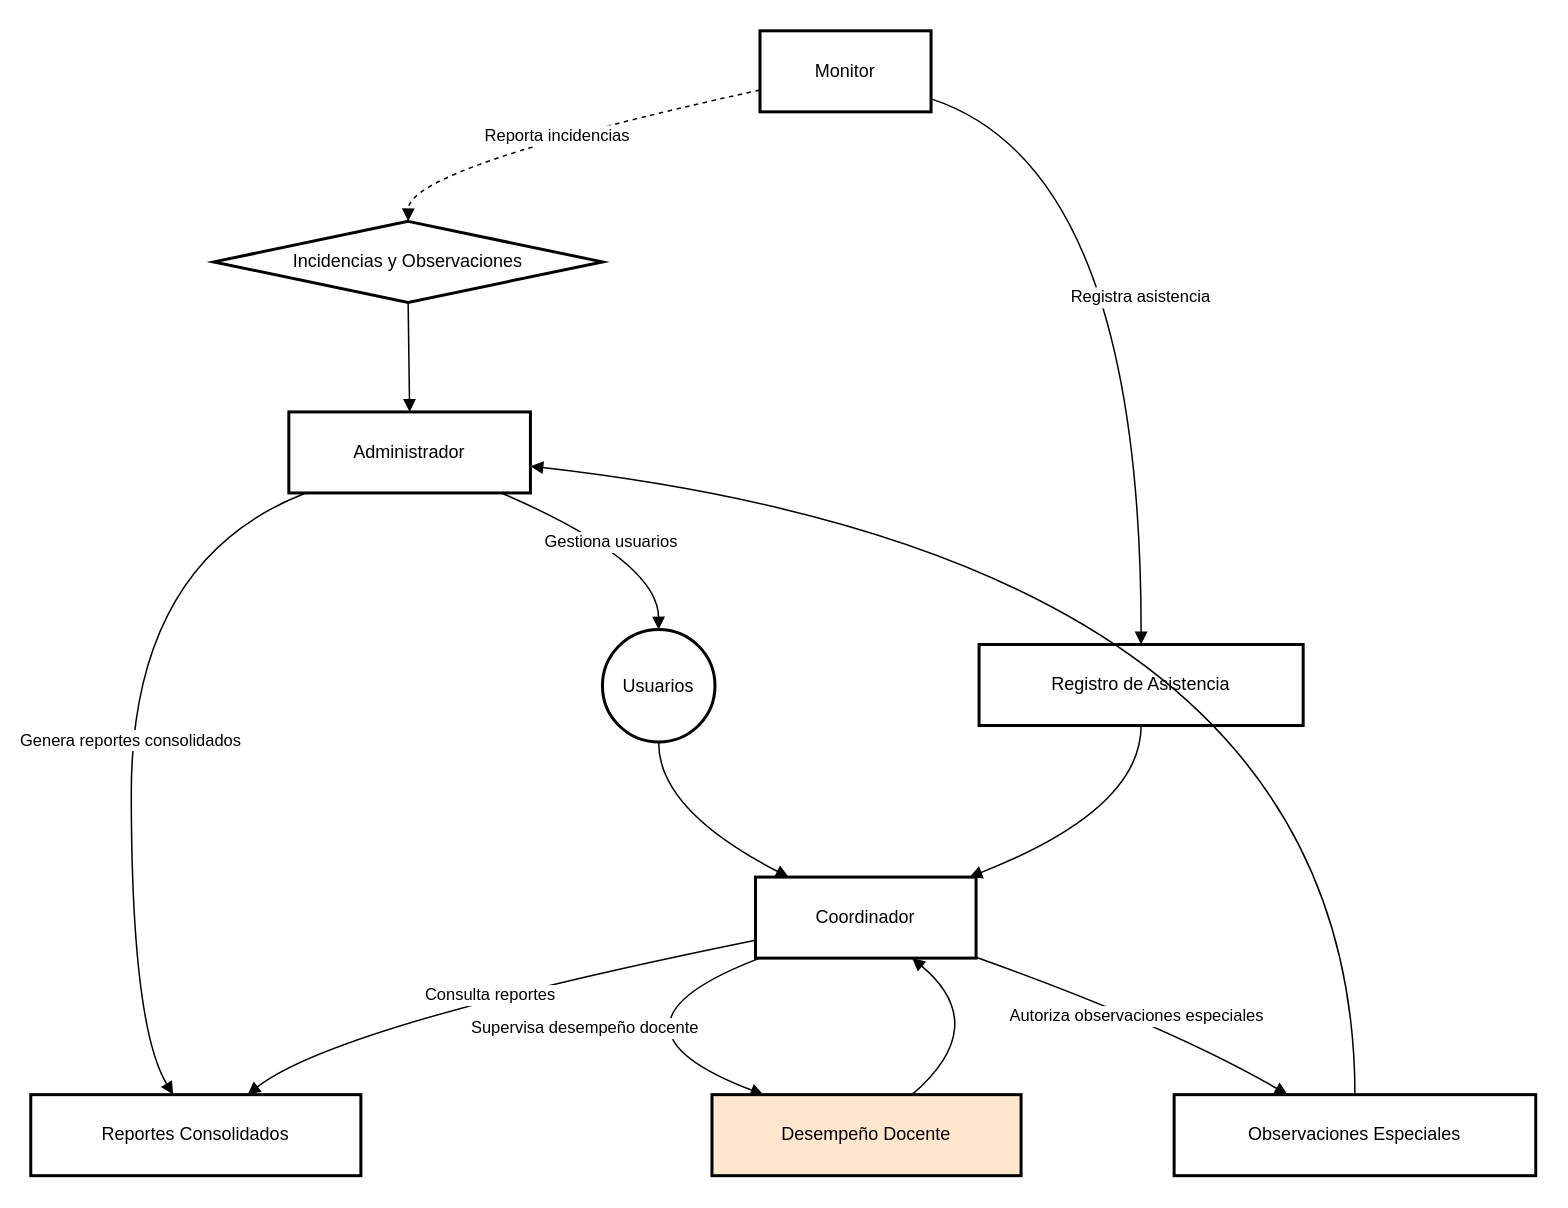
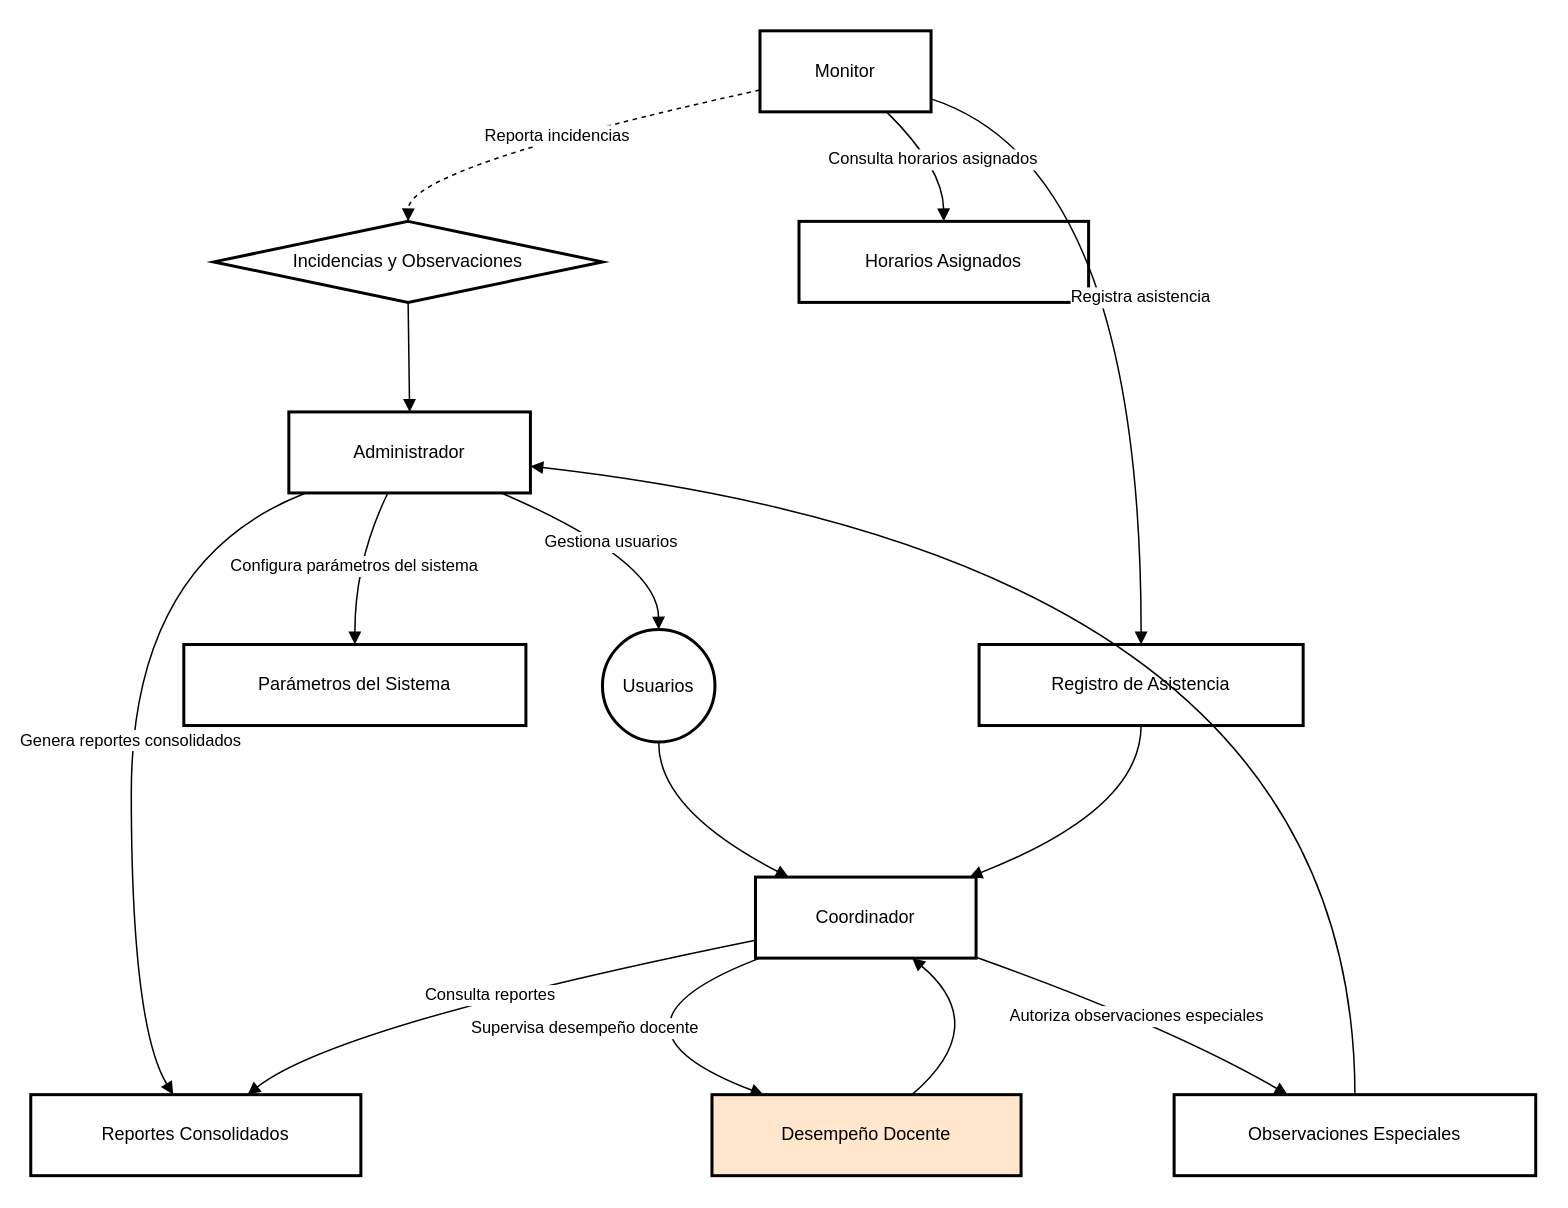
+ <mxCell id="21" value="Consulta horarios asignados" style="curved=1;startArrow=none;endArrow=block;exitX=0.74;exitY=1;entryX=0.5;entryY=0;" edge="1" parent="1" source="9" target="12"><mxGeometry relative="1" as="geometry"><Array as="points"><mxPoint x="628" y="111" /></Array></mxGeometry></mxCell>
+ <mxCell id="12" value="Horarios Asignados" style="whiteSpace=wrap;strokeWidth=2;" vertex="1" parent="1"><mxGeometry x="532" y="147" width="193" height="54" as="geometry" /></mxCell>
+ <mxCell id="14" value="Configura parámetros del sistema" style="curved=1;startArrow=none;endArrow=block;exitX=0.41;exitY=1;entryX=0.5;entryY=0;" edge="1" parent="1" source="2" target="4"><mxGeometry relative="1" as="geometry"><Array as="points"><mxPoint x="236" y="373" /></Array></mxGeometry></mxCell>
+ <mxCell id="4" value="Parámetros del Sistema" style="whiteSpace=wrap;strokeWidth=2;" vertex="1" parent="1"><mxGeometry x="122" y="429" width="228" height="54" as="geometry" /></mxCell>
